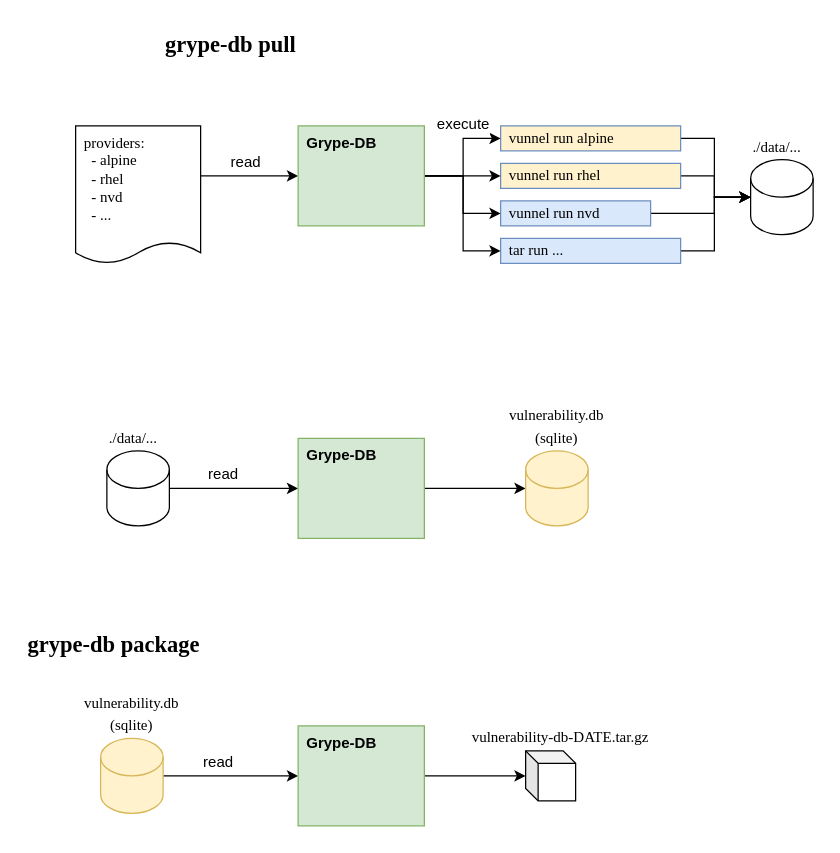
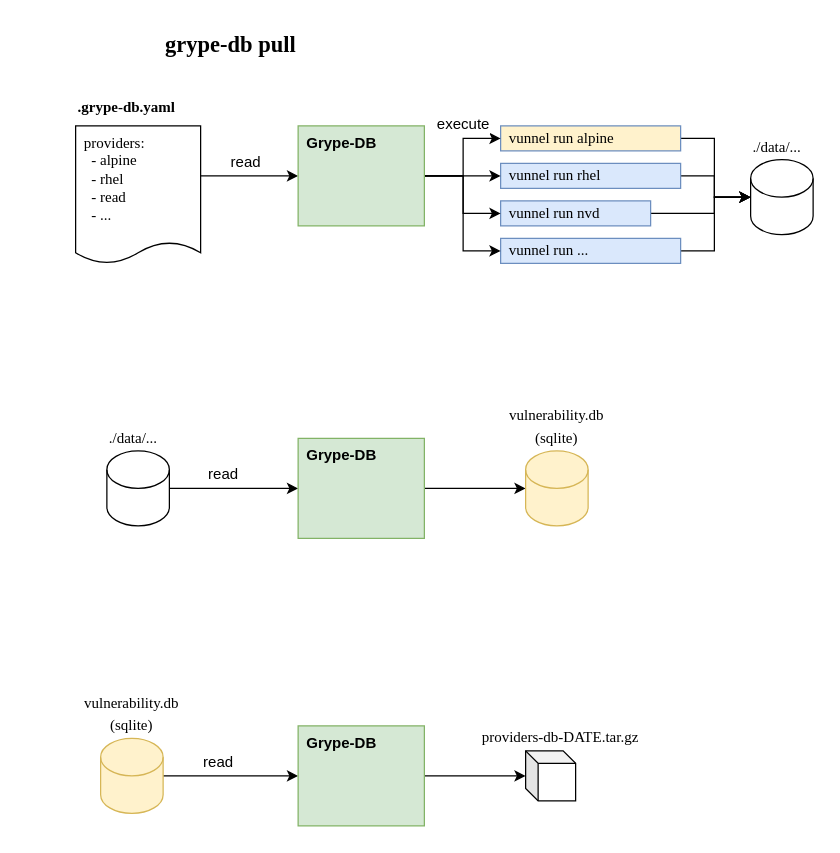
+ <mxCell id="14" value="&lt;span&gt;.grype-db.yaml&lt;/span&gt;" style="text;html=1;strokeColor=none;fillColor=none;align=left;verticalAlign=middle;whiteSpace=wrap;rounded=0;fontSize=12;fontFamily=Roboto Mono;fontStyle=1" parent="1" vertex="1"><mxGeometry x="60" y="70" width="130" height="30" as="geometry" /></mxCell>
- <mxCell id="5" value="&lt;font data-font-src=&quot;https://fonts.googleapis.com/css?family=Roboto+Mono&quot; face=&quot;Roboto Mono&quot;&gt;vunnel run rhel&lt;/font&gt;" style="rounded=0;whiteSpace=wrap;html=1;fontFamily=Helvetica;verticalAlign=middle;align=left;spacingLeft=5;fillColor=#fff2cc;strokeColor=#6c8ebf;" parent="1" vertex="1"><mxGeometry x="400" y="130" width="144" height="20" as="geometry" /></mxCell>
+ <mxCell id="5" value="&lt;font data-font-src=&quot;https://fonts.googleapis.com/css?family=Roboto+Mono&quot; face=&quot;Roboto Mono&quot;&gt;vunnel run rhel&lt;/font&gt;" style="rounded=0;whiteSpace=wrap;html=1;fontFamily=Helvetica;verticalAlign=middle;align=left;spacingLeft=5;fillColor=#dae8fc;strokeColor=#6c8ebf;" parent="1" vertex="1"><mxGeometry x="400" y="130" width="144" height="20" as="geometry" /></mxCell>
- <mxCell id="13" value="providers:&lt;br&gt;&amp;nbsp; - alpine&lt;br&gt;&amp;nbsp; - rhel&lt;br&gt;&amp;nbsp; - nvd&lt;br&gt;&amp;nbsp; - ..." style="shape=document;whiteSpace=wrap;html=1;boundedLbl=1;fontFamily=Roboto Mono;fontSize=12;size=0.154;align=left;verticalAlign=top;spacingLeft=5;fontSource=https%3A%2F%2Ffonts.googleapis.com%2Fcss%3Ffamily%3DRoboto%2BMono;" parent="1" vertex="1"><mxGeometry x="60" y="100" width="100" height="110" as="geometry" /></mxCell>
+ <mxCell id="13" value="providers:&lt;br&gt;&amp;nbsp; - alpine&lt;br&gt;&amp;nbsp; - rhel&lt;br&gt;&amp;nbsp; - read&lt;br&gt;&amp;nbsp; - ..." style="shape=document;whiteSpace=wrap;html=1;boundedLbl=1;fontFamily=Roboto Mono;fontSize=12;size=0.154;align=left;verticalAlign=top;spacingLeft=5;fontSource=https%3A%2F%2Ffonts.googleapis.com%2Fcss%3Ffamily%3DRoboto%2BMono;" parent="1" vertex="1"><mxGeometry x="60" y="100" width="100" height="110" as="geometry" /></mxCell>
- <mxCell id="9" value="&lt;font data-font-src=&quot;https://fonts.googleapis.com/css?family=Roboto+Mono&quot; face=&quot;Roboto Mono&quot;&gt;tar run ...&lt;/font&gt;" style="rounded=0;whiteSpace=wrap;html=1;fontFamily=Helvetica;verticalAlign=middle;align=left;spacingLeft=5;fillColor=#dae8fc;strokeColor=#6c8ebf;" parent="1" vertex="1"><mxGeometry x="400" y="190" width="144" height="20" as="geometry" /></mxCell>
+ <mxCell id="9" value="&lt;font data-font-src=&quot;https://fonts.googleapis.com/css?family=Roboto+Mono&quot; face=&quot;Roboto Mono&quot;&gt;vunnel run ...&lt;/font&gt;" style="rounded=0;whiteSpace=wrap;html=1;fontFamily=Helvetica;verticalAlign=middle;align=left;spacingLeft=5;fillColor=#dae8fc;strokeColor=#6c8ebf;" parent="1" vertex="1"><mxGeometry x="400" y="190" width="144" height="20" as="geometry" /></mxCell>
- <mxCell id="32" value="&lt;font style=&quot;font-size: 18px;&quot;&gt;&lt;font style=&quot;font-size: 18px;&quot; data-font-src=&quot;https://fonts.googleapis.com/css?family=Roboto+Mono&quot; face=&quot;Roboto Mono&quot;&gt;grype-db package&lt;/font&gt;&lt;/font&gt;" style="text;html=1;strokeColor=none;fillColor=none;align=left;verticalAlign=middle;whiteSpace=wrap;rounded=0;fontSize=12;fontFamily=Helvetica;fontStyle=1" parent="1" vertex="1"><mxGeometry x="20" y="500" width="270" height="30" as="geometry" /></mxCell>
- <mxCell id="35" value="vulnerability-db-DATE.tar.gz" style="text;html=1;strokeColor=none;fillColor=none;align=center;verticalAlign=middle;whiteSpace=wrap;rounded=0;fontSize=12;fontFamily=Roboto Mono;" parent="1" vertex="1"><mxGeometry x="335" y="574" width="226" height="30" as="geometry" /></mxCell>
+ <mxCell id="35" value="providers-db-DATE.tar.gz" style="text;html=1;strokeColor=none;fillColor=none;align=center;verticalAlign=middle;whiteSpace=wrap;rounded=0;fontSize=12;fontFamily=Roboto Mono;" parent="1" vertex="1"><mxGeometry x="335" y="574" width="226" height="30" as="geometry" /></mxCell>
